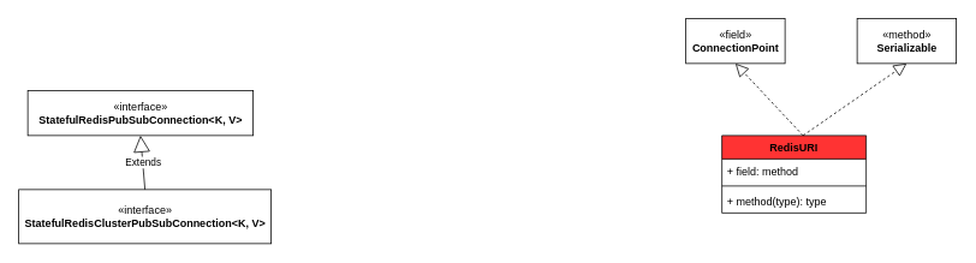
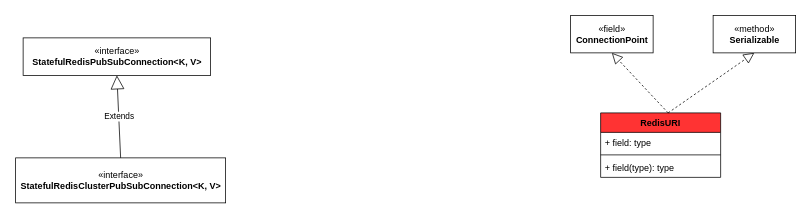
- <mxCell id="3" value="«interface»&lt;br&gt;&lt;b&gt;StatefulRedisPubSubConnection&amp;lt;K, V&amp;gt;&lt;/b&gt;" style="html=1;" vertex="1" parent="1"><mxGeometry x="30" y="100" width="250" height="50" as="geometry" /></mxCell>
+ <mxCell id="3" value="«interface»&lt;br&gt;&lt;b&gt;StatefulRedisPubSubConnection&amp;lt;K, V&amp;gt;&lt;/b&gt;" style="html=1;" vertex="1" parent="1"><mxGeometry x="30" y="50" width="250" height="50" as="geometry" /></mxCell>
- <mxCell id="8" value="+ field: method" style="text;strokeColor=none;fillColor=none;align=left;verticalAlign=top;spacingLeft=4;spacingRight=4;overflow=hidden;rotatable=0;points=[[0,0.5],[1,0.5]];portConstraint=eastwest;" vertex="1" parent="5"><mxGeometry y="26" width="160" height="26" as="geometry" /></mxCell>
+ <mxCell id="8" value="+ field: type" style="text;strokeColor=none;fillColor=none;align=left;verticalAlign=top;spacingLeft=4;spacingRight=4;overflow=hidden;rotatable=0;points=[[0,0.5],[1,0.5]];portConstraint=eastwest;" vertex="1" parent="5"><mxGeometry y="26" width="160" height="26" as="geometry" /></mxCell>
- <mxCell id="10" value="+ method(type): type" style="text;strokeColor=none;fillColor=none;align=left;verticalAlign=top;spacingLeft=4;spacingRight=4;overflow=hidden;rotatable=0;points=[[0,0.5],[1,0.5]];portConstraint=eastwest;" vertex="1" parent="5"><mxGeometry y="60" width="160" height="26" as="geometry" /></mxCell>
+ <mxCell id="10" value="+ field(type): type" style="text;strokeColor=none;fillColor=none;align=left;verticalAlign=top;spacingLeft=4;spacingRight=4;overflow=hidden;rotatable=0;points=[[0,0.5],[1,0.5]];portConstraint=eastwest;" vertex="1" parent="5"><mxGeometry y="60" width="160" height="26" as="geometry" /></mxCell>
